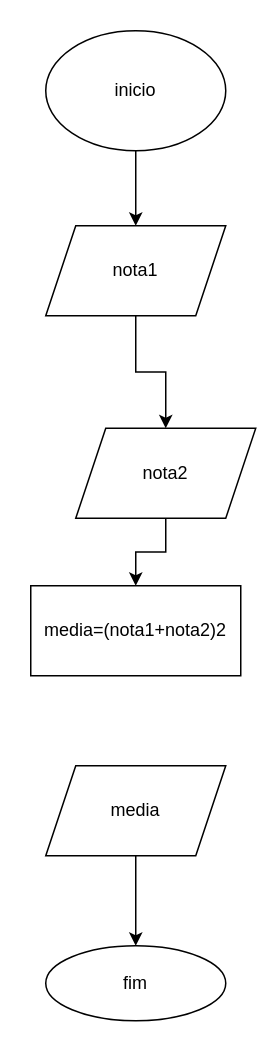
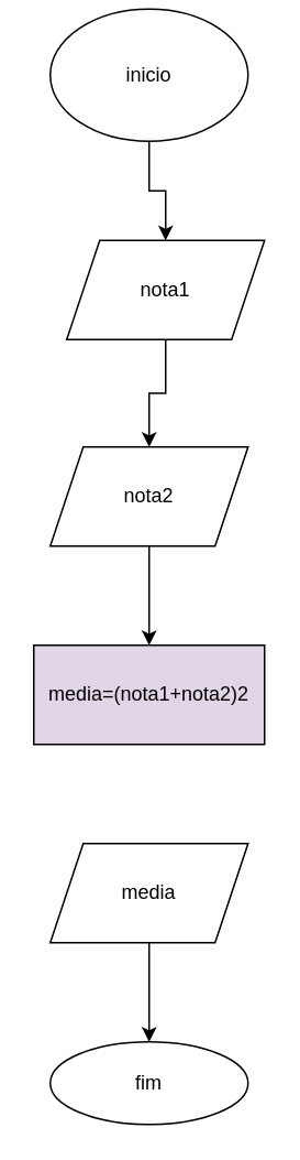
- <mxCell id="3" value="inicio" style="ellipse;whiteSpace=wrap;html=1;" parent="1" vertex="1"><mxGeometry x="30" y="20" width="120" height="80" as="geometry" /></mxCell>
+ <mxCell id="3" value="inicio" style="ellipse;whiteSpace=wrap;html=1;" parent="1" vertex="1"><mxGeometry x="30" y="5" width="120" height="80" as="geometry" /></mxCell>
- <mxCell id="5" value="nota1" style="shape=parallelogram;perimeter=parallelogramPerimeter;whiteSpace=wrap;html=1;fixedSize=1;" parent="1" vertex="1"><mxGeometry x="30" y="150" width="120" height="60" as="geometry" /></mxCell>
+ <mxCell id="5" value="nota1" style="shape=parallelogram;perimeter=parallelogramPerimeter;whiteSpace=wrap;html=1;fixedSize=1;" parent="1" vertex="1"><mxGeometry x="40" y="145" width="120" height="60" as="geometry" /></mxCell>
- <mxCell id="7" value="nota2" style="shape=parallelogram;perimeter=parallelogramPerimeter;whiteSpace=wrap;html=1;fixedSize=1;" parent="1" vertex="1"><mxGeometry x="50" y="285" width="120" height="60" as="geometry" /></mxCell>
+ <mxCell id="7" value="nota2" style="shape=parallelogram;perimeter=parallelogramPerimeter;whiteSpace=wrap;html=1;fixedSize=1;" parent="1" vertex="1"><mxGeometry x="30" y="270" width="120" height="60" as="geometry" /></mxCell>
- <mxCell id="8" value="media=(nota1+nota2)2" style="rounded=0;whiteSpace=wrap;html=1;rotation=0;" parent="1" vertex="1"><mxGeometry x="20" y="390" width="140" height="60" as="geometry" /></mxCell>
+ <mxCell id="8" value="media=(nota1+nota2)2" style="rounded=0;whiteSpace=wrap;html=1;rotation=0;fillColor=#e1d5e7;" parent="1" vertex="1"><mxGeometry x="20" y="390" width="140" height="60" as="geometry" /></mxCell>
